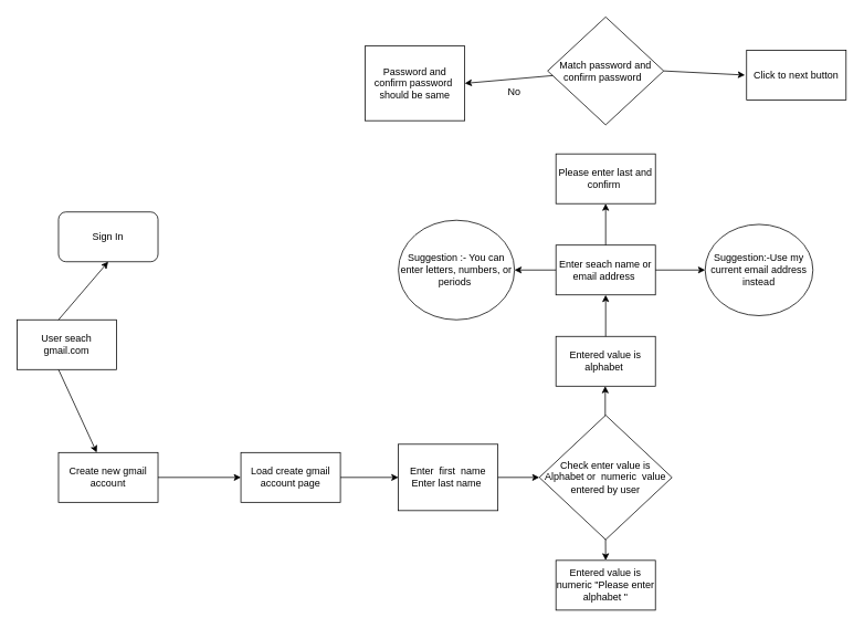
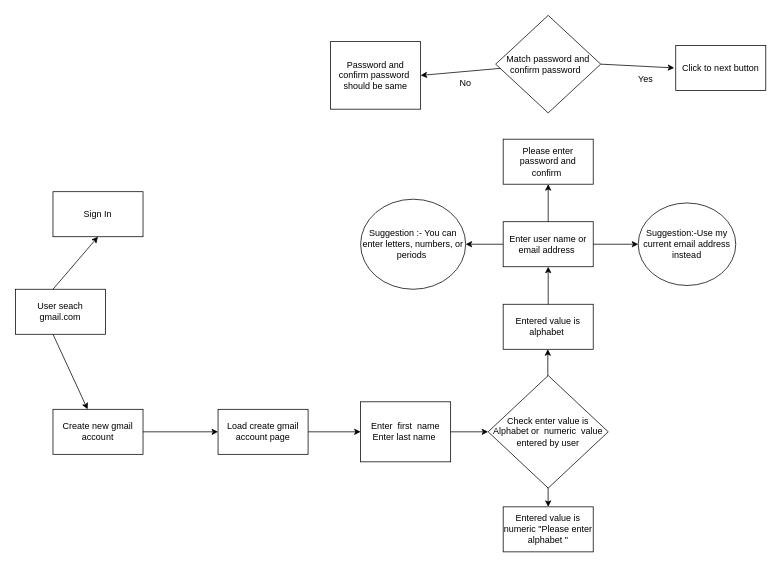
+ <mxCell id="31" value="Yes" style="text;html=1;strokeColor=none;fillColor=none;align=center;verticalAlign=middle;whiteSpace=wrap;rounded=0;" vertex="1" parent="1"><mxGeometry x="840" y="95" width="40" height="20" as="geometry" /></mxCell>
- <mxCell id="23" value="Please enter last and confirm&amp;nbsp;" style="rounded=0;whiteSpace=wrap;html=1;" vertex="1" parent="1"><mxGeometry x="670" y="185" width="120" height="60" as="geometry" /></mxCell>
+ <mxCell id="23" value="Please enter password and confirm&amp;nbsp;" style="rounded=0;whiteSpace=wrap;html=1;" vertex="1" parent="1"><mxGeometry x="670" y="185" width="120" height="60" as="geometry" /></mxCell>
- <mxCell id="2" value="Sign In" style="whiteSpace=wrap;html=1;rounded=1;" vertex="1" parent="1"><mxGeometry x="70" y="255" width="120" height="60" as="geometry" /></mxCell>
+ <mxCell id="2" value="Sign In" style="rounded=0;whiteSpace=wrap;html=1;" vertex="1" parent="1"><mxGeometry x="70" y="255" width="120" height="60" as="geometry" /></mxCell>
- <mxCell id="17" value="Enter seach name or email address&amp;nbsp;" style="rounded=0;whiteSpace=wrap;html=1;" vertex="1" parent="1"><mxGeometry x="670" y="295" width="120" height="60" as="geometry" /></mxCell>
+ <mxCell id="17" value="Enter user name or email address&amp;nbsp;" style="rounded=0;whiteSpace=wrap;html=1;" vertex="1" parent="1"><mxGeometry x="670" y="295" width="120" height="60" as="geometry" /></mxCell>
